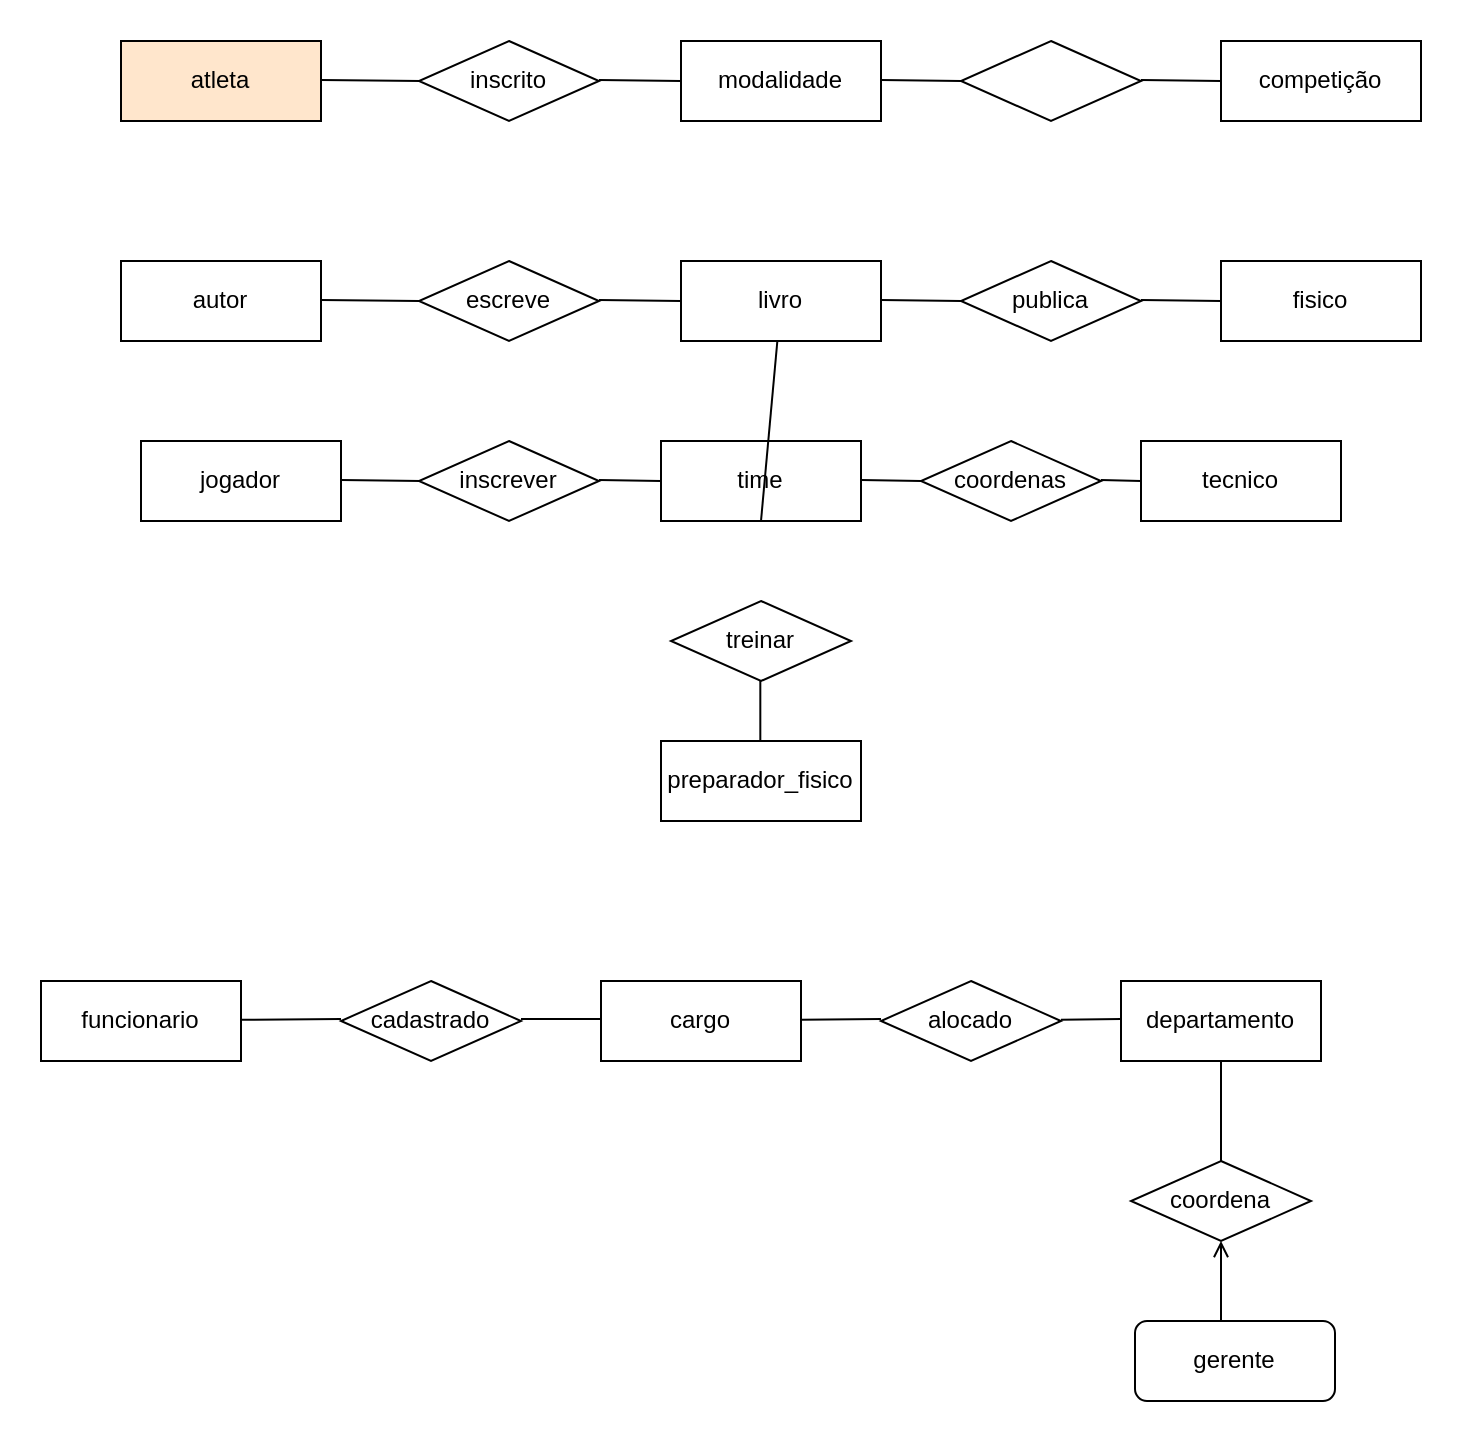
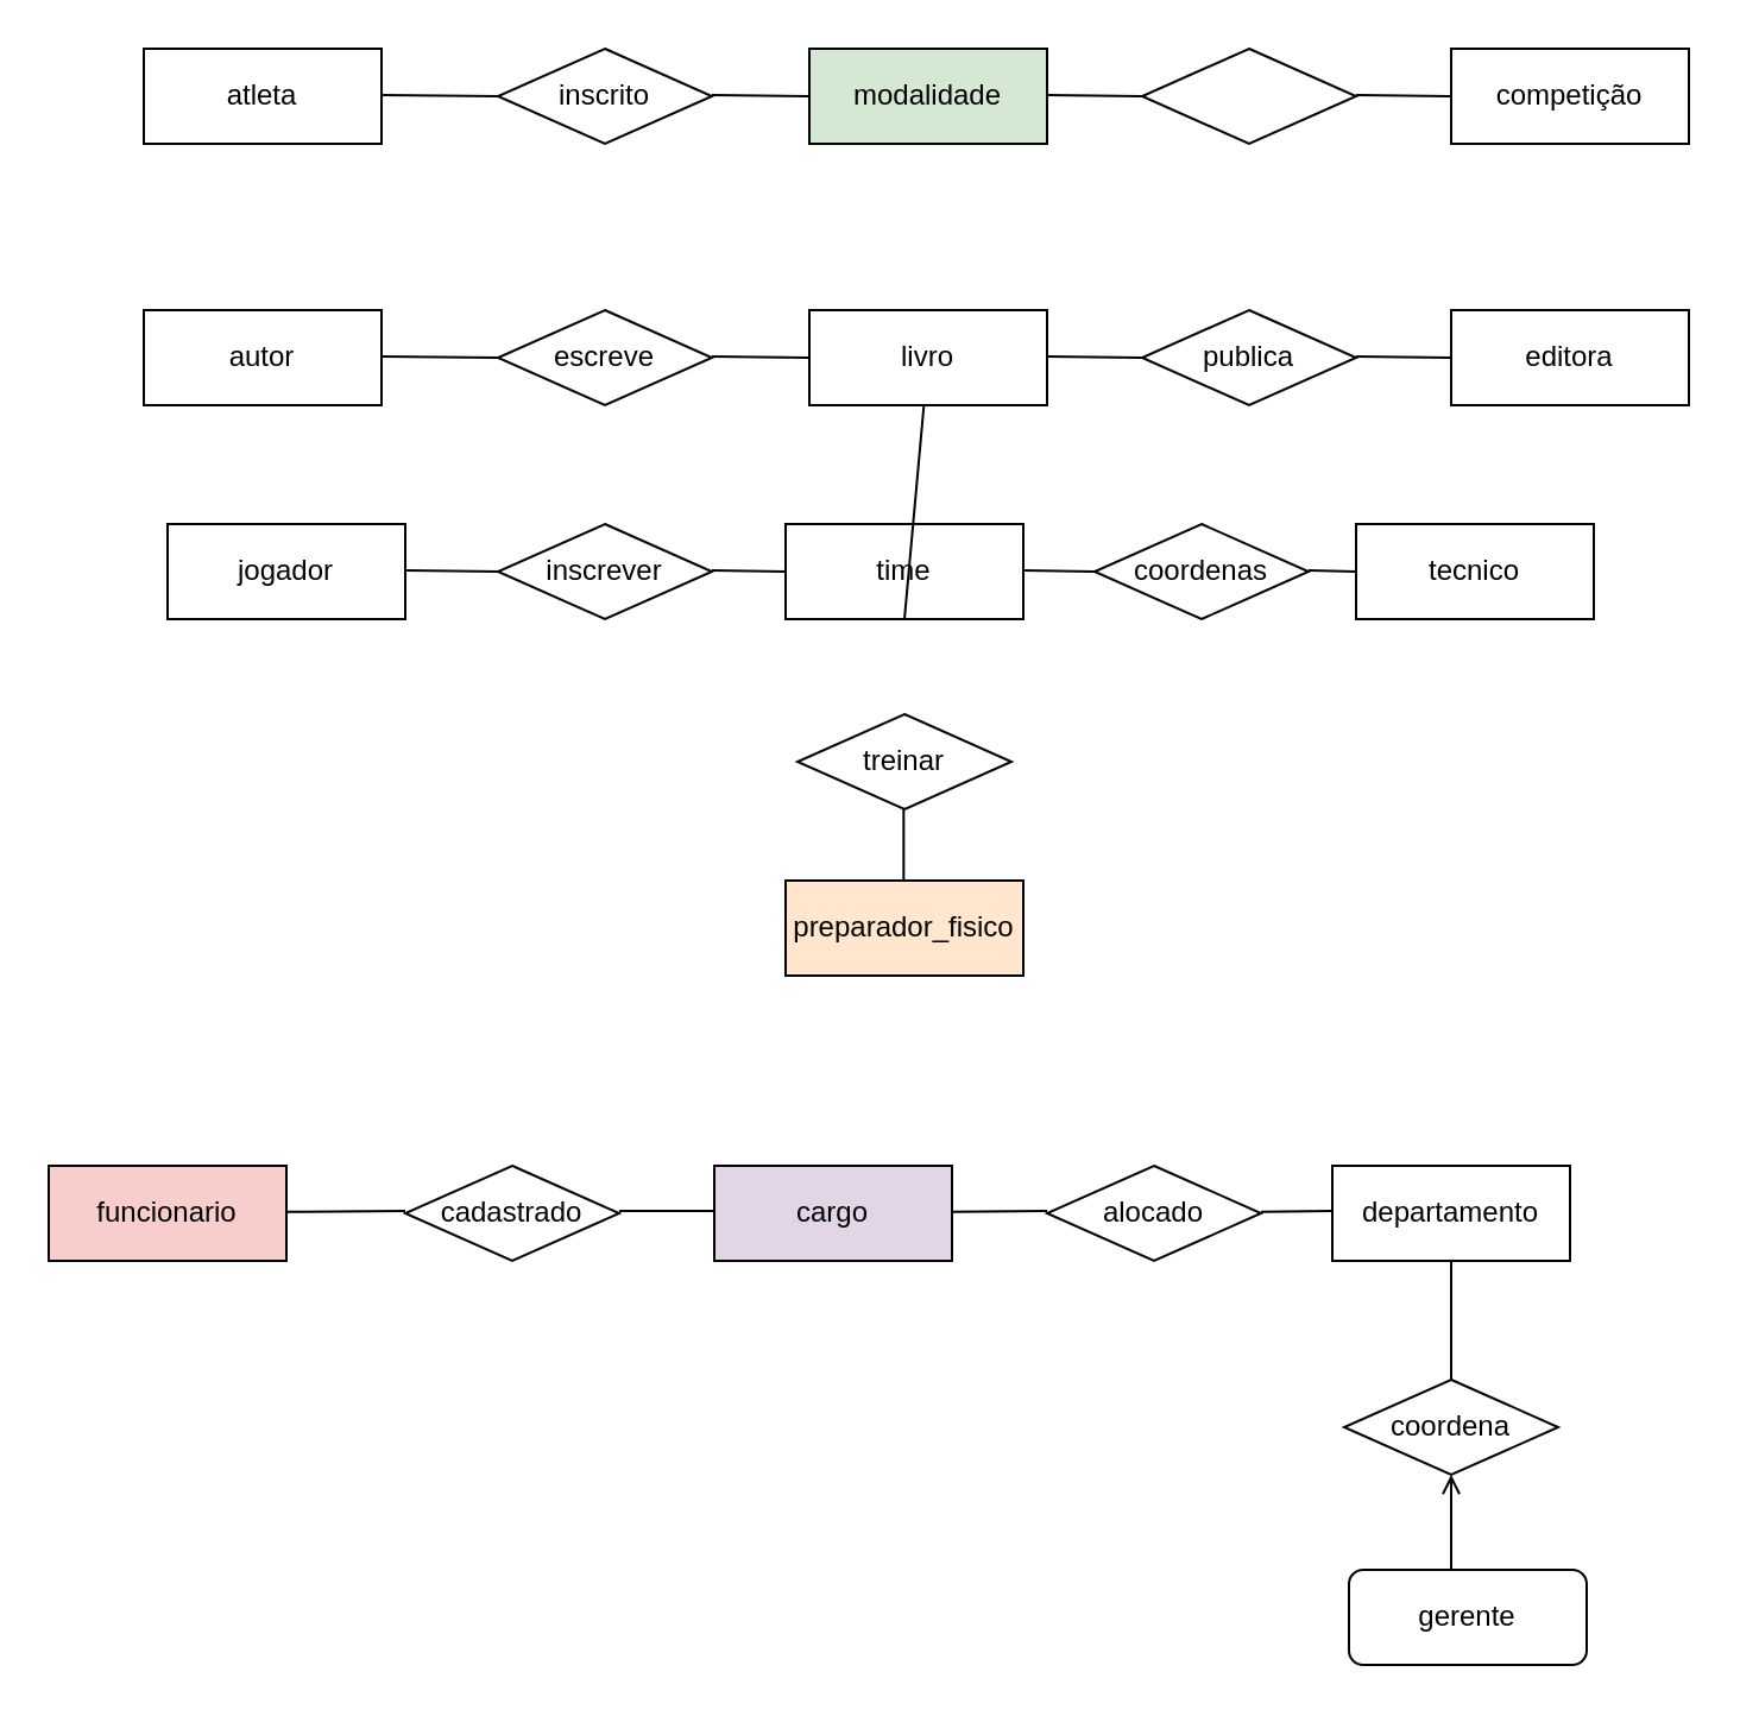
- <mxCell id="2" value="atleta" style="whiteSpace=wrap;html=1;align=center;fillColor=#ffe6cc;" vertex="1" parent="1"><mxGeometry x="60" y="20" width="100" height="40" as="geometry" /></mxCell>
+ <mxCell id="2" value="atleta" style="whiteSpace=wrap;html=1;align=center;" vertex="1" parent="1"><mxGeometry x="60" y="20" width="100" height="40" as="geometry" /></mxCell>
- <mxCell id="4" value="modalidade" style="whiteSpace=wrap;html=1;align=center;" vertex="1" parent="1"><mxGeometry x="340" y="20" width="100" height="40" as="geometry" /></mxCell>
+ <mxCell id="4" value="modalidade" style="whiteSpace=wrap;html=1;align=center;fillColor=#d5e8d4;" vertex="1" parent="1"><mxGeometry x="340" y="20" width="100" height="40" as="geometry" /></mxCell>
- <mxCell id="10" value="fisico" style="whiteSpace=wrap;html=1;align=center;" vertex="1" parent="1"><mxGeometry x="610" y="130" width="100" height="40" as="geometry" /></mxCell>
+ <mxCell id="10" value="editora" style="whiteSpace=wrap;html=1;align=center;" vertex="1" parent="1"><mxGeometry x="610" y="130" width="100" height="40" as="geometry" /></mxCell>
- <mxCell id="23" value="preparador_fisico" style="whiteSpace=wrap;html=1;align=center;" vertex="1" parent="1"><mxGeometry x="330" y="370" width="100" height="40" as="geometry" /></mxCell>
+ <mxCell id="23" value="preparador_fisico" style="whiteSpace=wrap;html=1;align=center;fillColor=#ffe6cc;" vertex="1" parent="1"><mxGeometry x="330" y="370" width="100" height="40" as="geometry" /></mxCell>
- <mxCell id="34" value="funcionario" style="whiteSpace=wrap;html=1;align=center;" vertex="1" parent="1"><mxGeometry x="20" y="490" width="100" height="40" as="geometry" /></mxCell>
+ <mxCell id="34" value="funcionario" style="whiteSpace=wrap;html=1;align=center;fillColor=#f8cecc;" vertex="1" parent="1"><mxGeometry x="20" y="490" width="100" height="40" as="geometry" /></mxCell>
- <mxCell id="36" value="cargo" style="whiteSpace=wrap;html=1;align=center;" vertex="1" parent="1"><mxGeometry x="300" y="490" width="100" height="40" as="geometry" /></mxCell>
+ <mxCell id="36" value="cargo" style="whiteSpace=wrap;html=1;align=center;fillColor=#e1d5e7;" vertex="1" parent="1"><mxGeometry x="300" y="490" width="100" height="40" as="geometry" /></mxCell>
